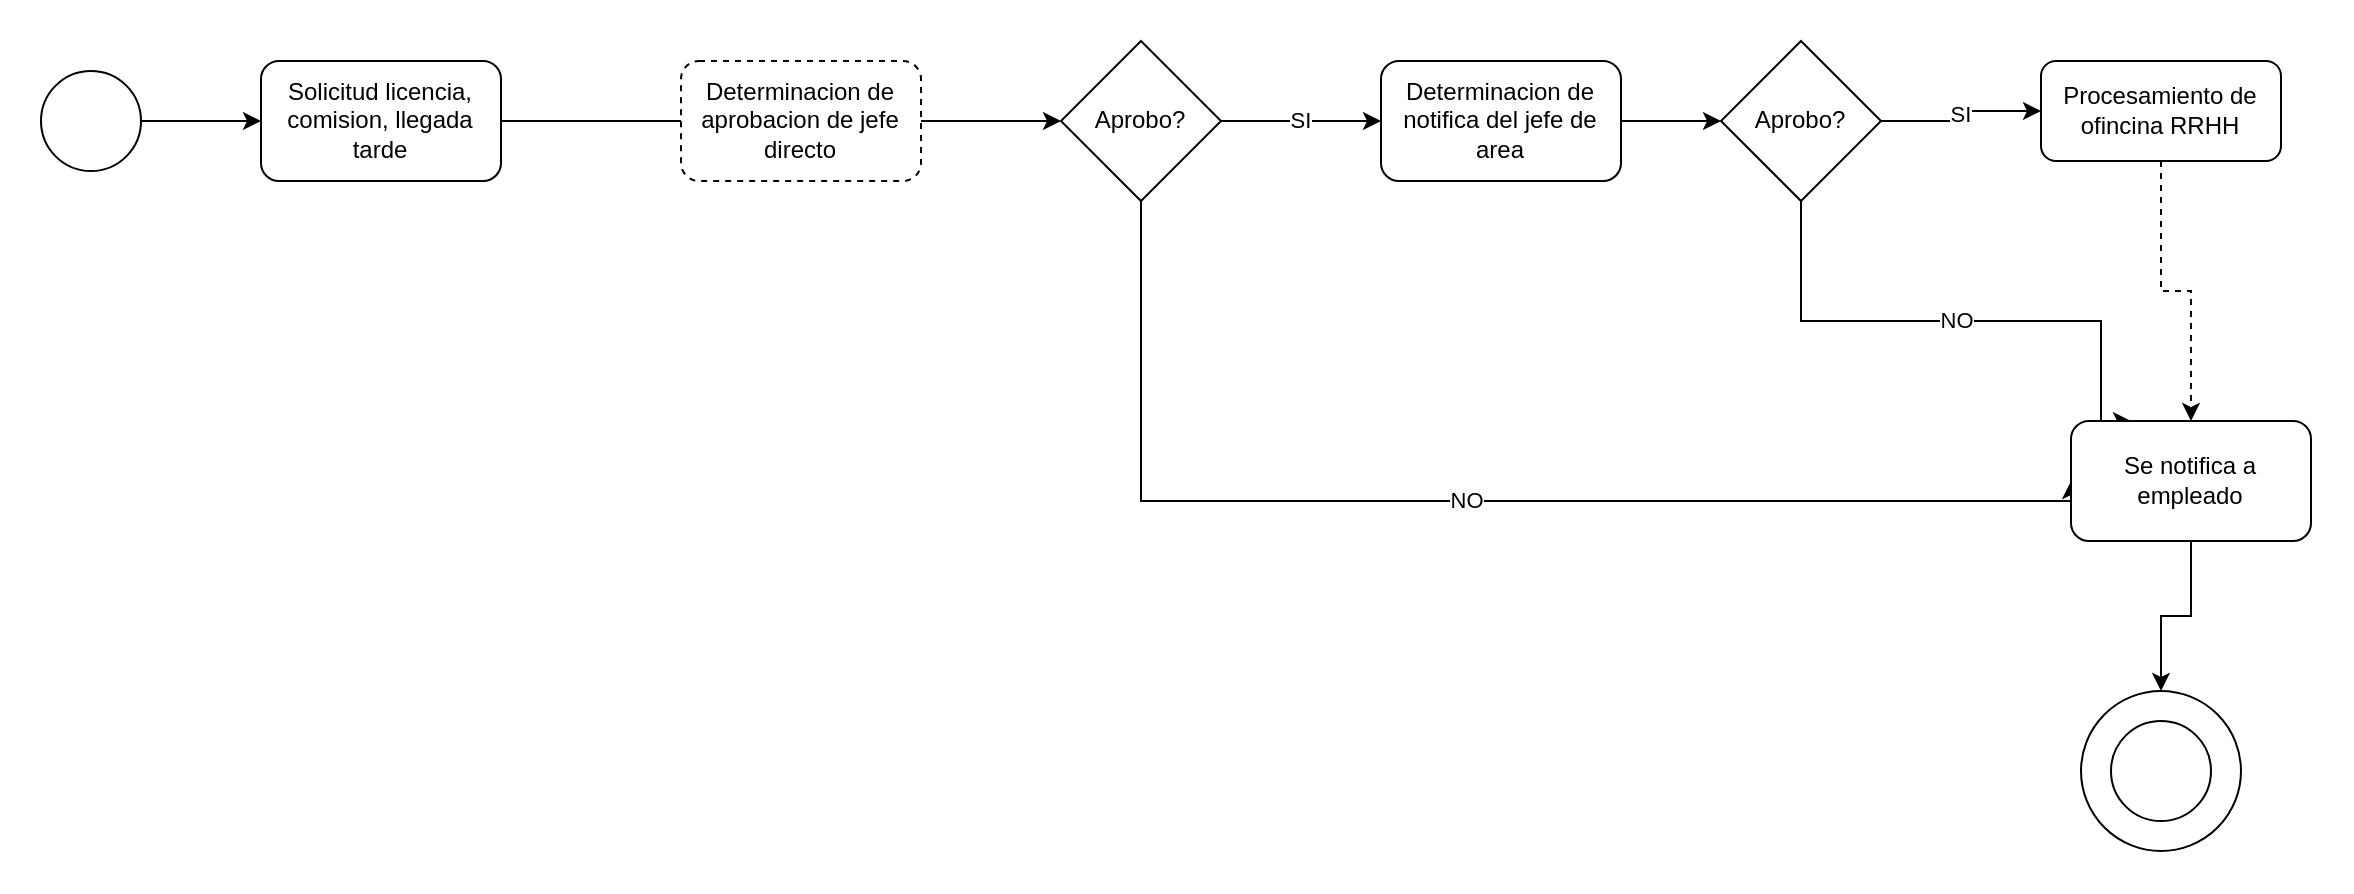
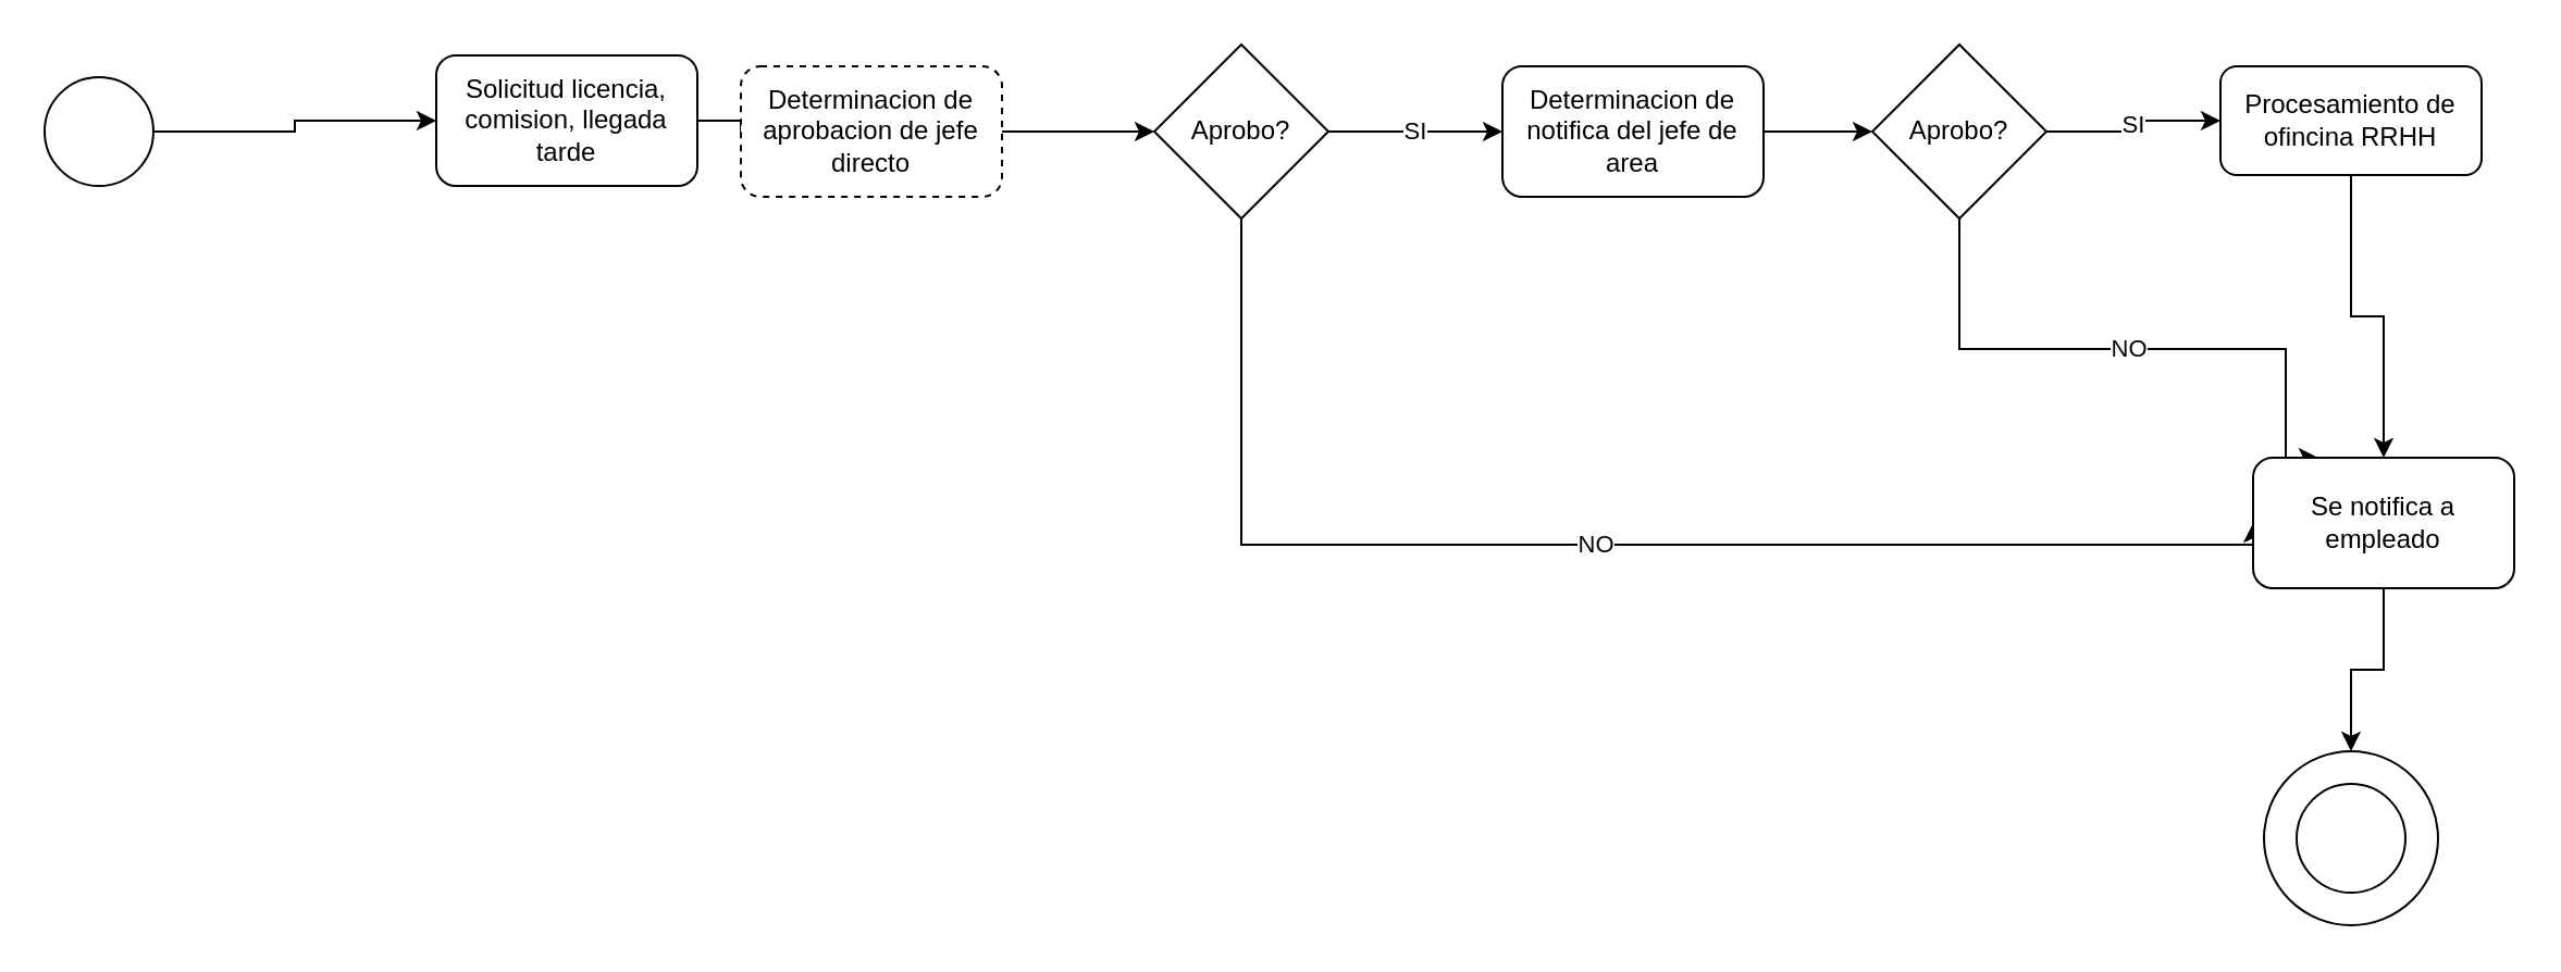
- <mxCell id="4" value="Solicitud licencia, comision, llegada tarde" style="rounded=1;whiteSpace=wrap;html=1;" vertex="1" parent="1"><mxGeometry x="130" y="30" width="120" height="60" as="geometry" /></mxCell>
+ <mxCell id="4" value="Solicitud licencia, comision, llegada tarde" style="rounded=1;whiteSpace=wrap;html=1;" vertex="1" parent="1"><mxGeometry x="200" y="25" width="120" height="60" as="geometry" /></mxCell>
- <mxCell id="17" style="edgeStyle=orthogonalEdgeStyle;rounded=0;orthogonalLoop=1;jettySize=auto;html=1;dashed=1;" edge="1" parent="1" source="18" target="20"><mxGeometry relative="1" as="geometry" /></mxCell>
+ <mxCell id="17" style="edgeStyle=orthogonalEdgeStyle;rounded=0;orthogonalLoop=1;jettySize=auto;html=1;" edge="1" parent="1" source="18" target="20"><mxGeometry relative="1" as="geometry" /></mxCell>
